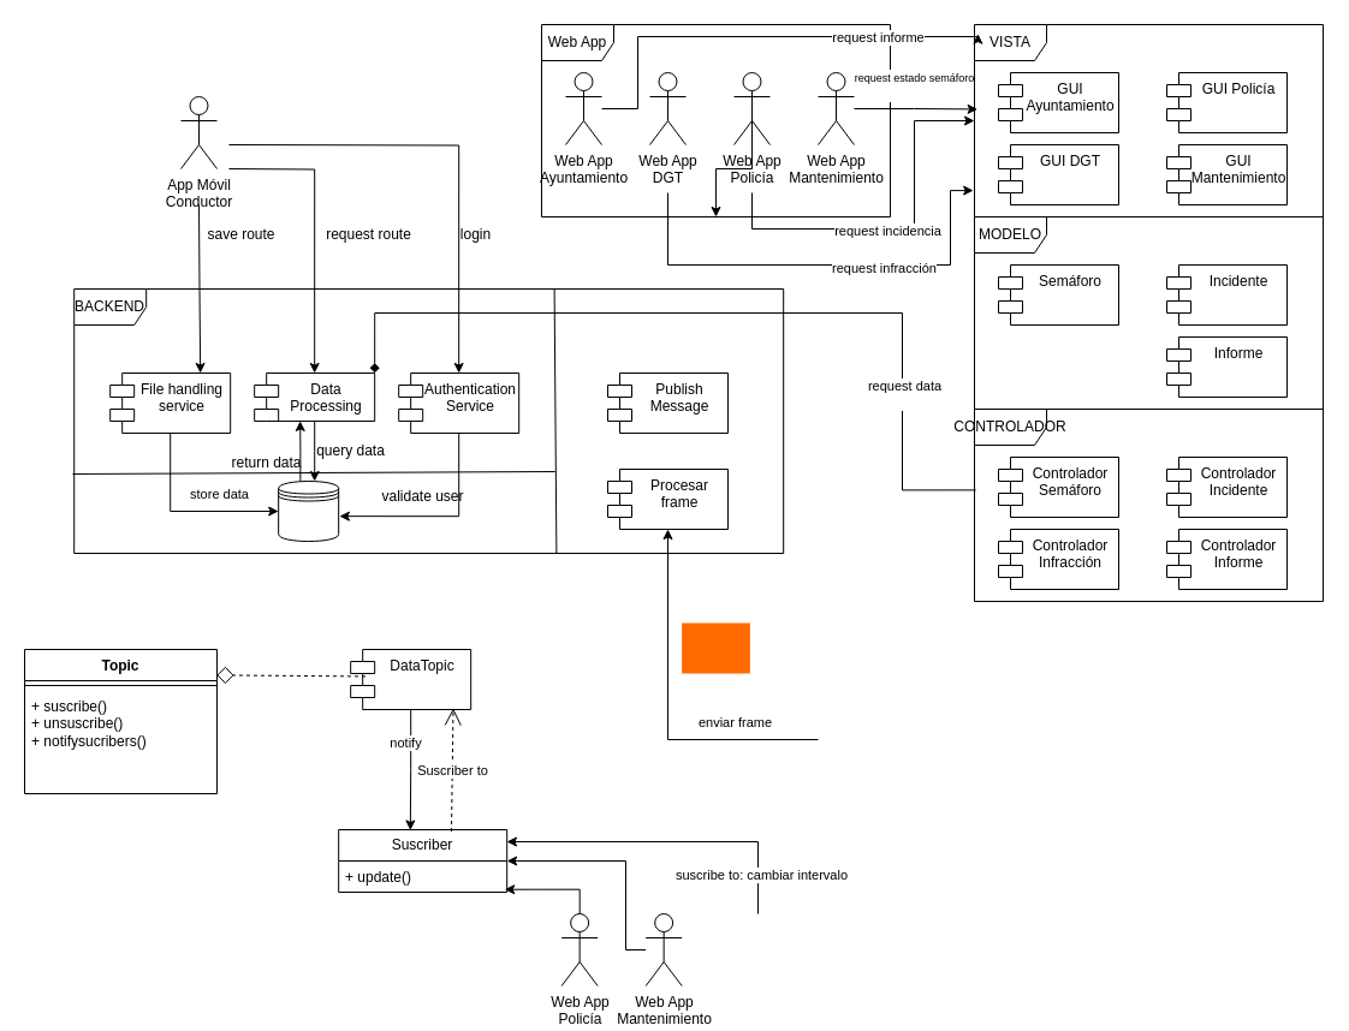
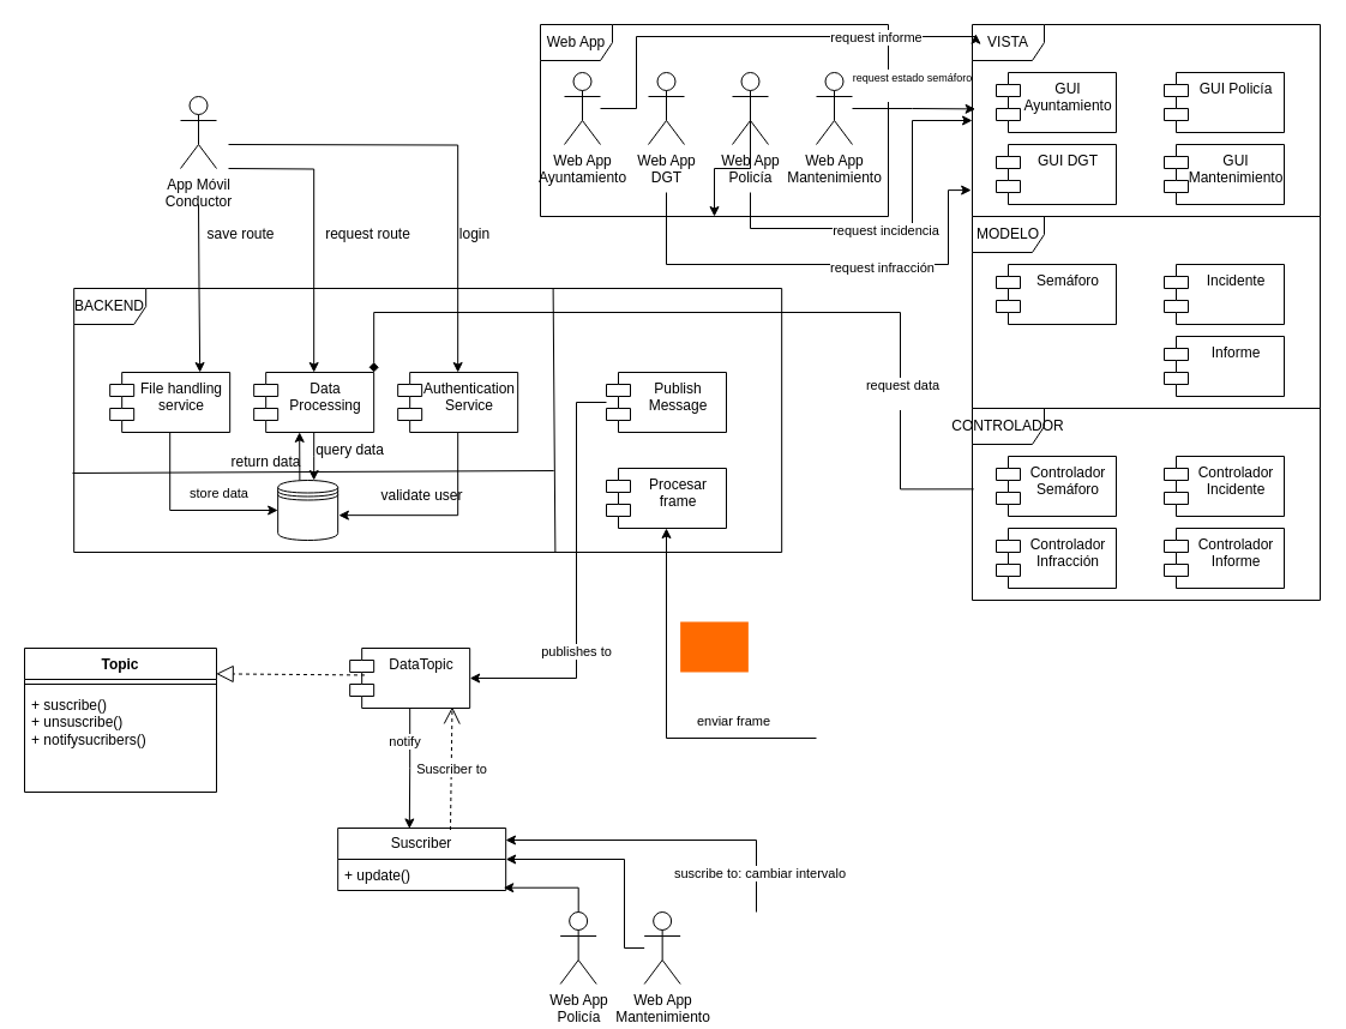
- <mxCell id="17" value="Data Processing" style="shape=module;align=left;spacingLeft=20;align=center;verticalAlign=top;whiteSpace=wrap;html=1;" vertex="1" parent="1"><mxGeometry x="211.18" y="310" width="100" height="40" as="geometry" /></mxCell>
+ <mxCell id="17" value="Data Processing" style="shape=module;align=left;spacingLeft=20;align=center;verticalAlign=top;whiteSpace=wrap;html=1;" vertex="1" parent="1"><mxGeometry x="211.18" y="310" width="100" height="50" as="geometry" /></mxCell>
+ <mxCell id="60" style="edgeStyle=orthogonalEdgeStyle;rounded=0;orthogonalLoop=1;jettySize=auto;html=1;entryX=1;entryY=0.5;entryDx=0;entryDy=0;" edge="1" parent="1" source="62" target="59"><mxGeometry relative="1" as="geometry"><Array as="points"><mxPoint x="480" y="335" /><mxPoint x="480" y="565" /></Array></mxGeometry></mxCell>
+ <mxCell id="61" value="publishes to" style="edgeLabel;html=1;align=center;verticalAlign=middle;resizable=0;points=[];" vertex="1" connectable="0" parent="60"><mxGeometry x="0.348" y="-1" relative="1" as="geometry"><mxPoint as="offset" /></mxGeometry></mxCell>
- <mxCell id="66" value="" style="endArrow=diamond;dashed=1;endFill=0;endSize=12;html=1;rounded=0;exitX=0.123;exitY=0.449;exitDx=0;exitDy=0;exitPerimeter=0;entryX=0.998;entryY=0.178;entryDx=0;entryDy=0;entryPerimeter=0;" edge="1" parent="1" source="59" target="63"><mxGeometry width="160" relative="1" as="geometry"><mxPoint x="610" y="420" as="sourcePoint" /><mxPoint x="190" y="561" as="targetPoint" /></mxGeometry></mxCell>
+ <mxCell id="66" value="" style="endArrow=block;dashed=1;endFill=0;endSize=12;html=1;rounded=0;exitX=0.123;exitY=0.449;exitDx=0;exitDy=0;exitPerimeter=0;entryX=0.998;entryY=0.178;entryDx=0;entryDy=0;entryPerimeter=0;" edge="1" parent="1" source="59" target="63"><mxGeometry width="160" relative="1" as="geometry"><mxPoint x="610" y="420" as="sourcePoint" /><mxPoint x="190" y="561" as="targetPoint" /></mxGeometry></mxCell>
